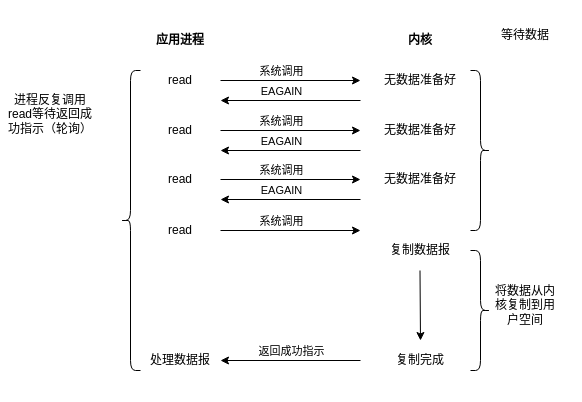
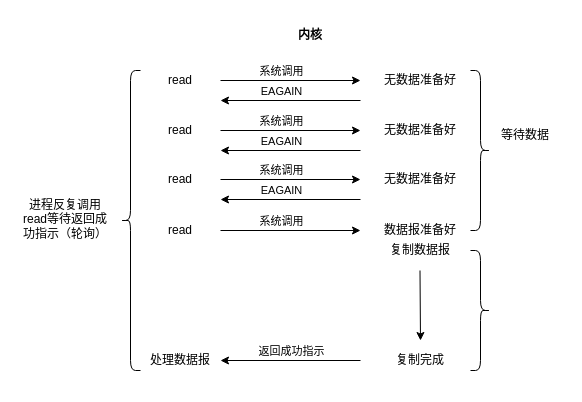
- <mxCell id="10" value="等待数据" style="text;html=1;strokeColor=none;fillColor=none;align=center;verticalAlign=middle;whiteSpace=wrap;rounded=0;" vertex="1" parent="1"><mxGeometry x="490" y="15" width="70" height="40" as="geometry" /></mxCell>
+ <mxCell id="10" value="等待数据" style="text;html=1;strokeColor=none;fillColor=none;align=center;verticalAlign=middle;whiteSpace=wrap;rounded=0;" vertex="1" parent="1"><mxGeometry x="490" y="115" width="70" height="40" as="geometry" /></mxCell>
- <mxCell id="2" value="&lt;b&gt;应用进程&lt;/b&gt;" style="text;html=1;strokeColor=none;fillColor=none;align=center;verticalAlign=middle;whiteSpace=wrap;rounded=0;" vertex="1" parent="1"><mxGeometry x="140" y="20" width="80" height="40" as="geometry" /></mxCell>
- <mxCell id="4" value="&lt;b&gt;内核&lt;/b&gt;" style="text;html=1;strokeColor=none;fillColor=none;align=center;verticalAlign=middle;whiteSpace=wrap;rounded=0;" vertex="1" parent="1"><mxGeometry x="380" y="20" width="80" height="40" as="geometry" /></mxCell>
+ <mxCell id="4" value="&lt;b&gt;内核&lt;/b&gt;" style="text;html=1;strokeColor=none;fillColor=none;align=center;verticalAlign=middle;whiteSpace=wrap;rounded=0;" vertex="1" parent="1"><mxGeometry x="270" y="15" width="80" height="40" as="geometry" /></mxCell>
- <mxCell id="19" value="进程反复调用read等待返回成功指示（轮询）" style="text;html=1;strokeColor=none;fillColor=none;align=center;verticalAlign=middle;whiteSpace=wrap;rounded=0;" vertex="1" parent="1"><mxGeometry x="5" y="94" width="90" height="40" as="geometry" /></mxCell>
+ <mxCell id="19" value="进程反复调用read等待返回成功指示（轮询）" style="text;html=1;strokeColor=none;fillColor=none;align=center;verticalAlign=middle;whiteSpace=wrap;rounded=0;" vertex="1" parent="1"><mxGeometry x="20" y="199" width="90" height="40" as="geometry" /></mxCell>
+ <mxCell id="8" value="数据报准备好" style="text;html=1;strokeColor=none;fillColor=none;align=center;verticalAlign=middle;whiteSpace=wrap;rounded=0;" vertex="1" parent="1"><mxGeometry x="380" y="220" width="80" height="20" as="geometry" /></mxCell>
- <mxCell id="15" value="将数据从内核复制到用户空间" style="text;html=1;strokeColor=none;fillColor=none;align=center;verticalAlign=middle;whiteSpace=wrap;rounded=0;" vertex="1" parent="1"><mxGeometry x="490" y="285" width="70" height="40" as="geometry" /></mxCell>
